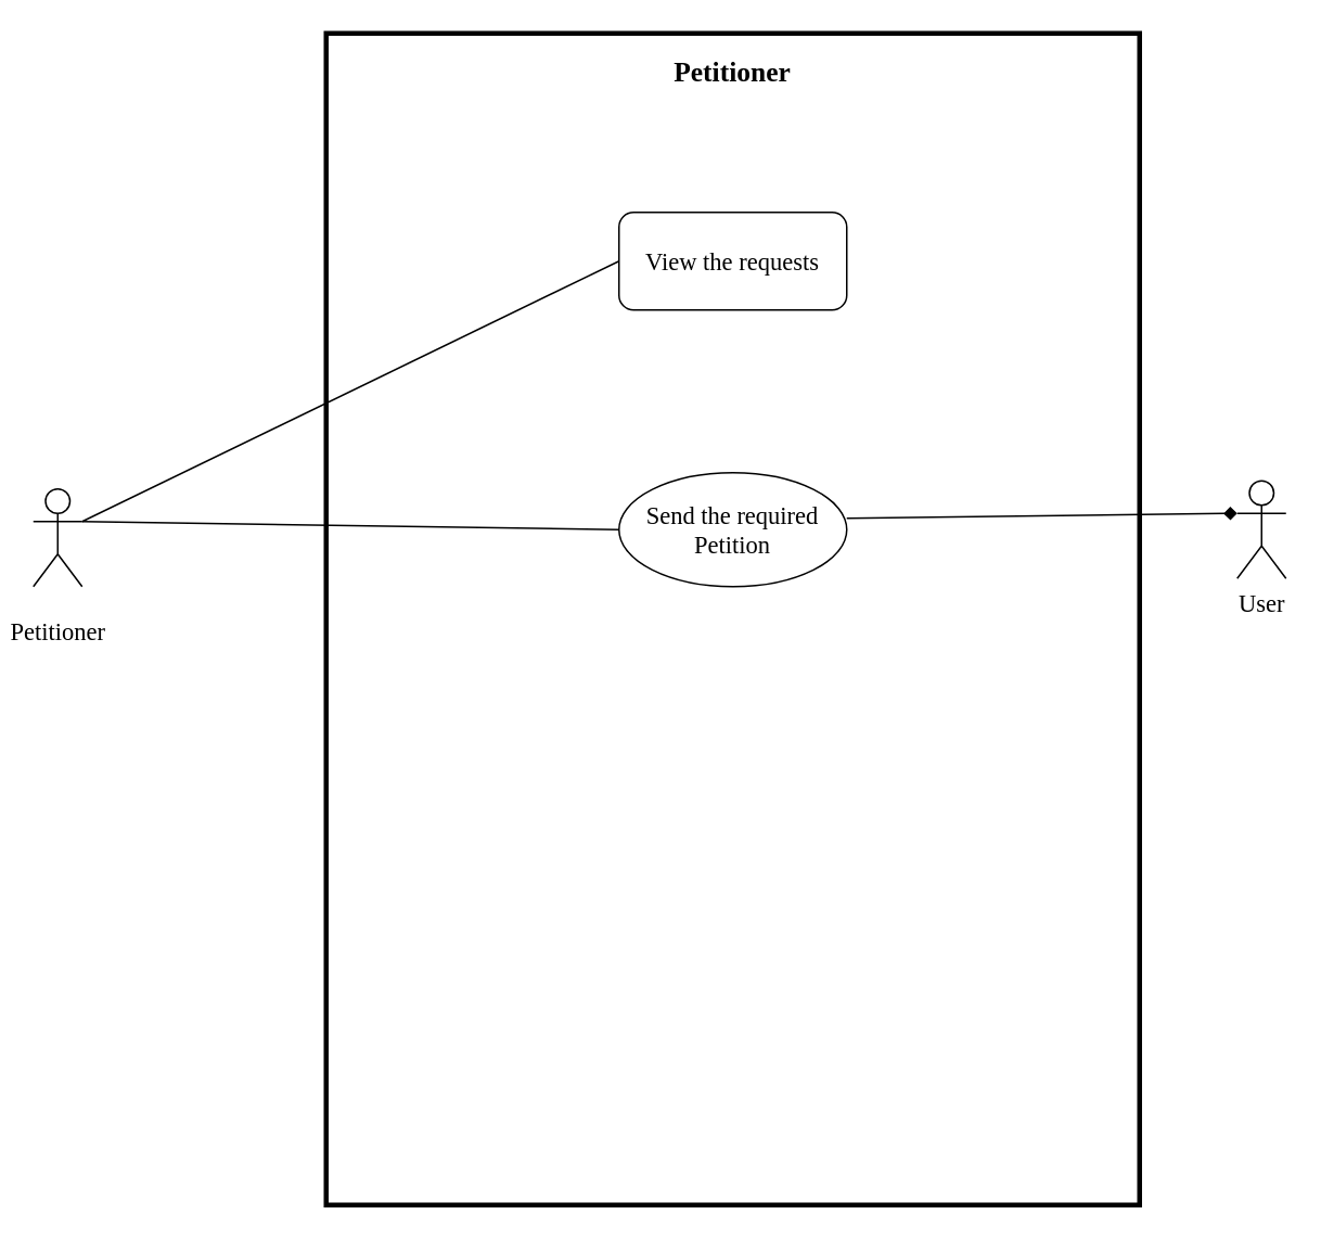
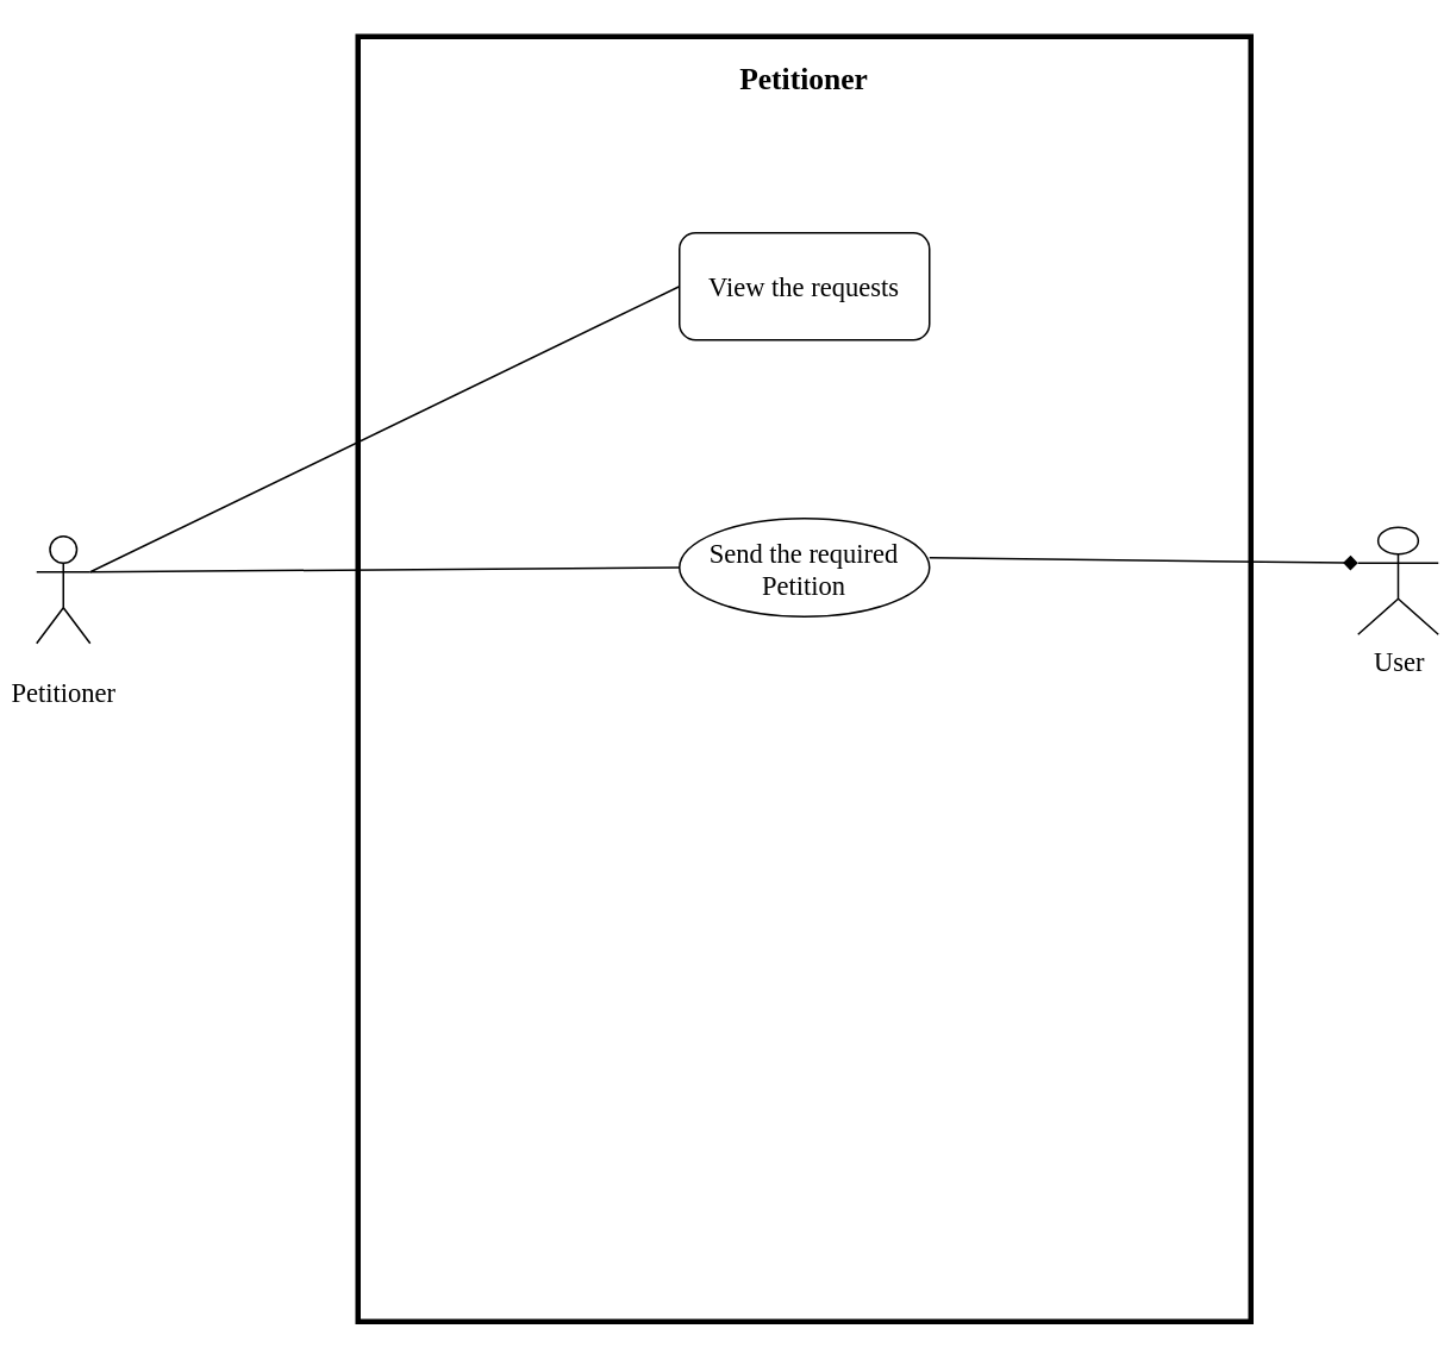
- <mxCell id="6" value="&lt;font style=&quot;font-size: 15px;&quot; face=&quot;Times New Roman&quot;&gt;Send the required &lt;/font&gt;&lt;font style=&quot;font-size: 15px;&quot; face=&quot;Times New Roman&quot;&gt;&lt;span lang=&quot;en&quot; class=&quot;Y2IQFc&quot;&gt;Petition&lt;/span&gt;&lt;/font&gt;" style="ellipse;whiteSpace=wrap;html=1;" vertex="1" parent="1"><mxGeometry x="380" y="290" width="140" height="70" as="geometry" /></mxCell>
+ <mxCell id="6" value="&lt;font style=&quot;font-size: 15px;&quot; face=&quot;Times New Roman&quot;&gt;Send the required &lt;/font&gt;&lt;font style=&quot;font-size: 15px;&quot; face=&quot;Times New Roman&quot;&gt;&lt;span lang=&quot;en&quot; class=&quot;Y2IQFc&quot;&gt;Petition&lt;/span&gt;&lt;/font&gt;" style="ellipse;whiteSpace=wrap;html=1;" vertex="1" parent="1"><mxGeometry x="380" y="290" width="140" height="55" as="geometry" /></mxCell>
- <mxCell id="9" value="&lt;font style=&quot;font-size: 15px;&quot; face=&quot;Times New Roman&quot;&gt;User&lt;/font&gt;" style="shape=umlActor;html=1;verticalLabelPosition=bottom;verticalAlign=top;align=center;" vertex="1" parent="1"><mxGeometry x="760" y="295" width="30" height="60" as="geometry" /></mxCell>
+ <mxCell id="9" value="&lt;font style=&quot;font-size: 15px;&quot; face=&quot;Times New Roman&quot;&gt;User&lt;/font&gt;" style="shape=umlActor;html=1;verticalLabelPosition=bottom;verticalAlign=top;align=center;" vertex="1" parent="1"><mxGeometry x="760" y="295" width="45" height="60" as="geometry" /></mxCell>
